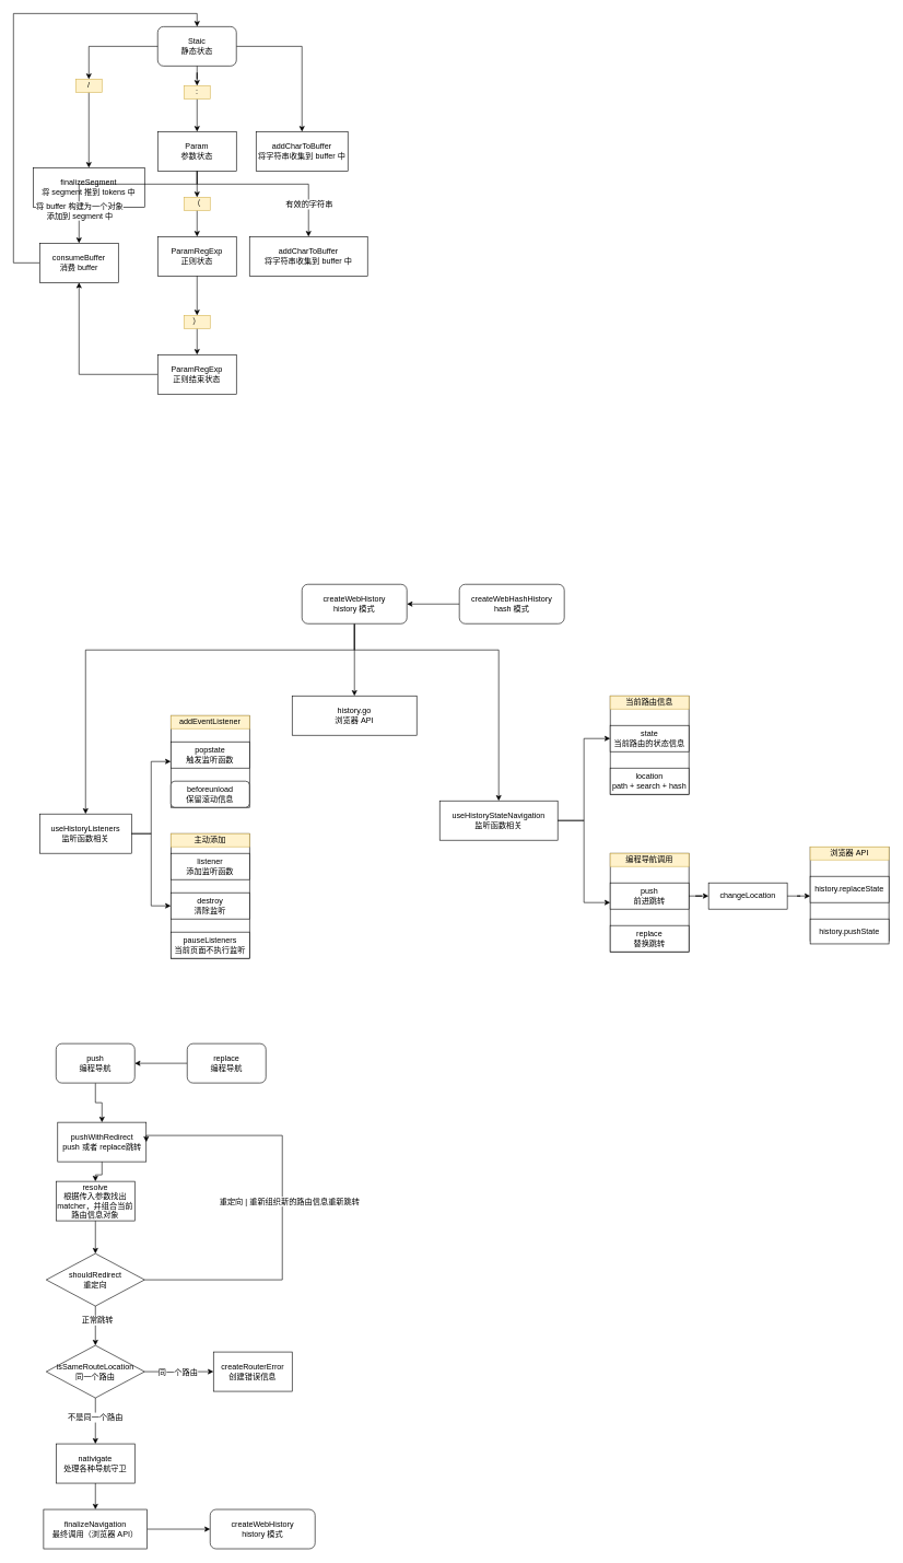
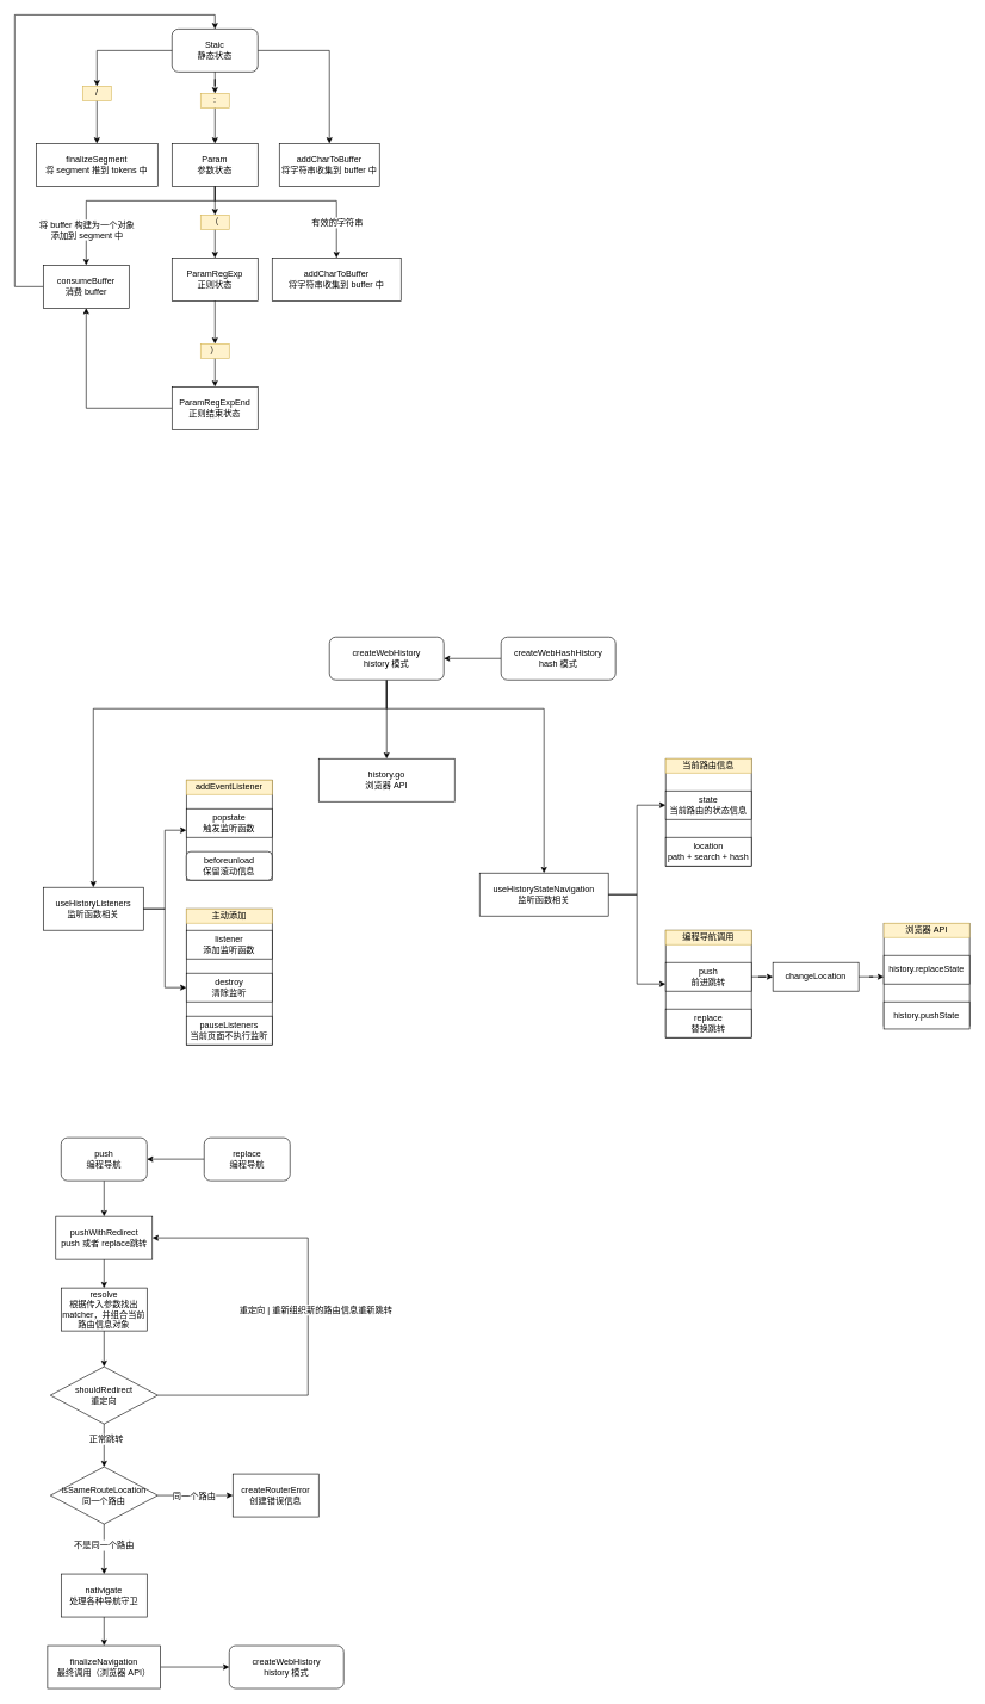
- <mxCell id="6" value="finalizeSegment&lt;br&gt;将 segment 推到 tokens 中" style="rounded=0;whiteSpace=wrap;html=1;" parent="1" vertex="1"><mxGeometry x="50" y="255" width="170" height="60" as="geometry" /></mxCell>
+ <mxCell id="6" value="finalizeSegment&lt;br&gt;将 segment 推到 tokens 中" style="rounded=0;whiteSpace=wrap;html=1;" parent="1" vertex="1"><mxGeometry x="50" y="200" width="170" height="60" as="geometry" /></mxCell>
- <mxCell id="26" value="&lt;span&gt;ParamRegExp&lt;br&gt;正则结束状态&lt;br&gt;&lt;/span&gt;" style="rounded=0;whiteSpace=wrap;html=1;" parent="1" vertex="1"><mxGeometry x="240" y="540" width="120" height="60" as="geometry" /></mxCell>
+ <mxCell id="26" value="&lt;span&gt;ParamRegExpEnd&lt;br&gt;正则结束状态&lt;br&gt;&lt;/span&gt;" style="rounded=0;whiteSpace=wrap;html=1;" parent="1" vertex="1"><mxGeometry x="240" y="540" width="120" height="60" as="geometry" /></mxCell>
- <mxCell id="79" value="pushWithRedirect&lt;br&gt;push 或者 replace跳转" style="rounded=0;whiteSpace=wrap;html=1;" parent="1" vertex="1"><mxGeometry x="87.5" y="1710" width="135" height="60" as="geometry" /></mxCell>
+ <mxCell id="79" value="pushWithRedirect&lt;br&gt;push 或者 replace跳转" style="rounded=0;whiteSpace=wrap;html=1;" parent="1" vertex="1"><mxGeometry x="77.5" y="1700" width="135" height="60" as="geometry" /></mxCell>
